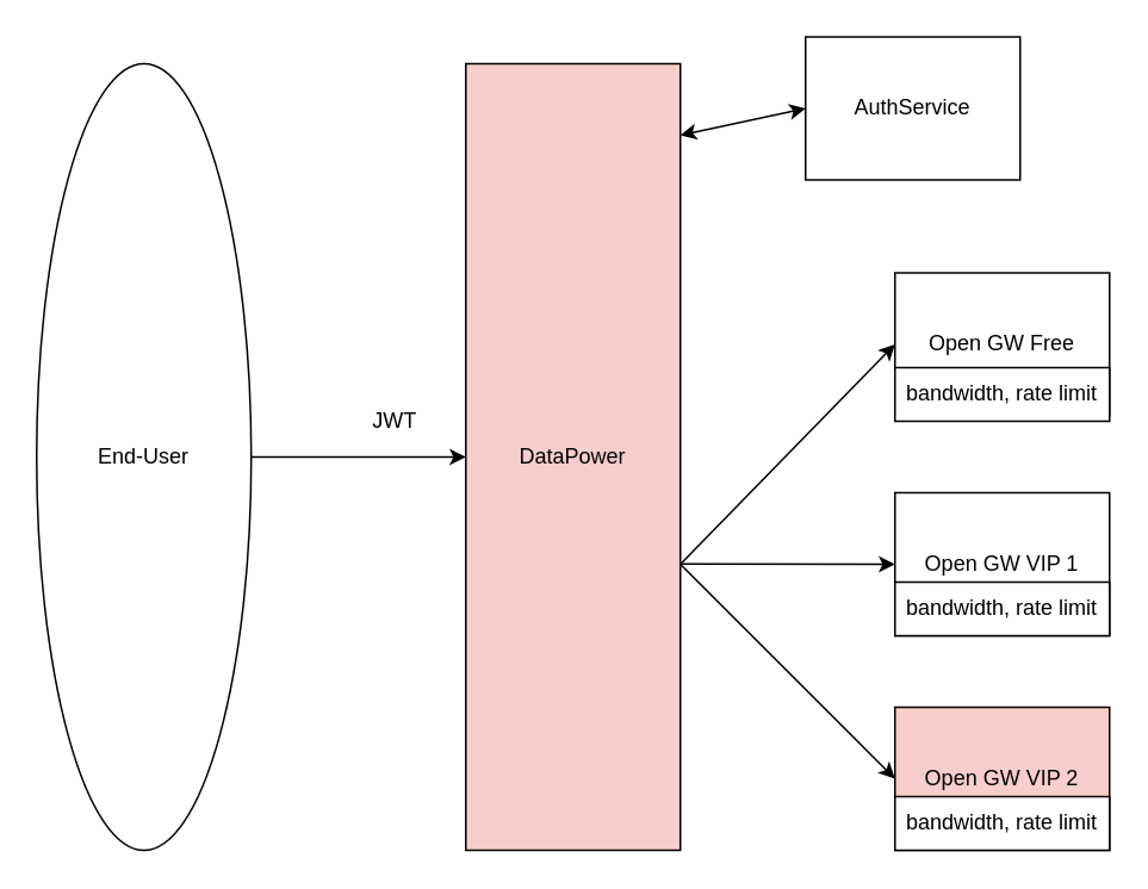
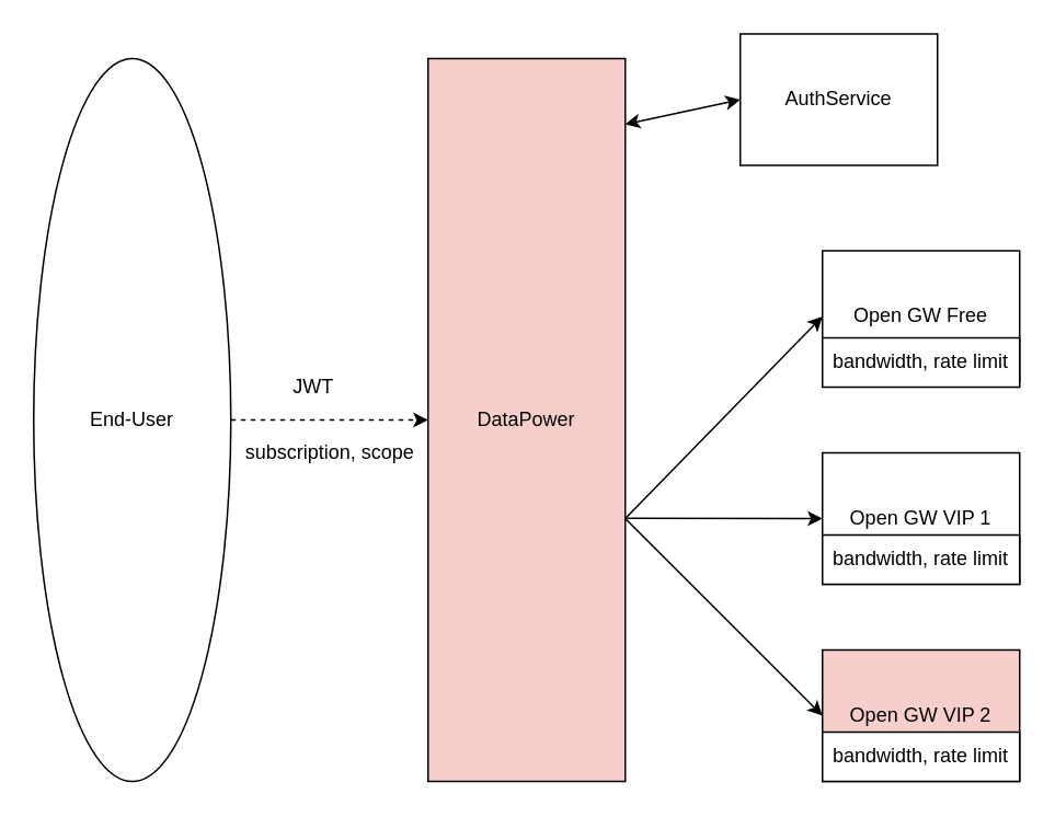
- <mxCell id="7" value="JWT" style="text;html=1;align=center;verticalAlign=middle;resizable=0;points=[];autosize=1;strokeColor=none;fillColor=none;" vertex="1" parent="1"><mxGeometry x="200" y="225" width="40" height="20" as="geometry" /></mxCell>
+ <mxCell id="7" value="JWT" style="text;html=1;align=center;verticalAlign=middle;resizable=0;points=[];autosize=1;strokeColor=none;fillColor=none;" vertex="1" parent="1"><mxGeometry x="170" y="225" width="40" height="20" as="geometry" /></mxCell>
- <mxCell id="6" value="" style="endArrow=classic;html=1;rounded=0;exitX=1;exitY=0.5;exitDx=0;exitDy=0;entryX=0;entryY=0.5;entryDx=0;entryDy=0;" edge="1" parent="1" source="5" target="2"><mxGeometry width="50" height="50" relative="1" as="geometry"><mxPoint x="500" y="235" as="sourcePoint" /><mxPoint x="550" y="185" as="targetPoint" /></mxGeometry></mxCell>
+ <mxCell id="6" value="" style="endArrow=classic;html=1;rounded=0;exitX=1;exitY=0.5;exitDx=0;exitDy=0;entryX=0;entryY=0.5;entryDx=0;entryDy=0;dashed=1;" edge="1" parent="1" source="5" target="2"><mxGeometry width="50" height="50" relative="1" as="geometry"><mxPoint x="500" y="235" as="sourcePoint" /><mxPoint x="550" y="185" as="targetPoint" /></mxGeometry></mxCell>
+ <mxCell id="8" value="subscription, scope" style="text;html=1;align=center;verticalAlign=middle;resizable=0;points=[];autosize=1;strokeColor=none;fillColor=none;" vertex="1" parent="1"><mxGeometry x="140" y="265" width="120" height="20" as="geometry" /></mxCell>
